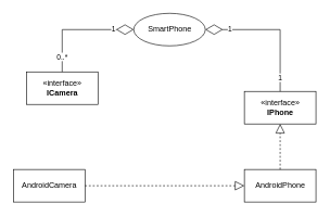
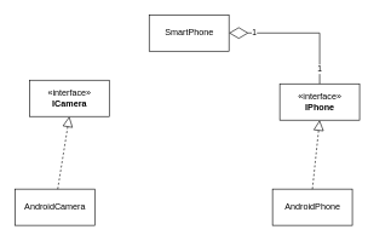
- <mxCell id="7" value="" style="endArrow=diamondThin;endFill=0;endSize=24;html=1;rounded=0;entryX=0;entryY=0.5;entryDx=0;entryDy=0;exitX=0.5;exitY=0;exitDx=0;exitDy=0;edgeStyle=orthogonalEdgeStyle;" edge="1" parent="1" source="5" target="2"><mxGeometry width="160" relative="1" as="geometry"><mxPoint x="25" y="80" as="sourcePoint" /><mxPoint x="185" y="80" as="targetPoint" /></mxGeometry></mxCell>
- <mxCell id="8" value="1" style="edgeLabel;html=1;align=center;verticalAlign=middle;resizable=0;points=[];" vertex="1" connectable="0" parent="7"><mxGeometry x="0.629" y="1" relative="1" as="geometry"><mxPoint as="offset" /></mxGeometry></mxCell>
- <mxCell id="9" value="0..*" style="edgeLabel;html=1;align=center;verticalAlign=middle;resizable=0;points=[];" vertex="1" connectable="0" parent="7"><mxGeometry x="-0.73" y="3" relative="1" as="geometry"><mxPoint x="2" as="offset" /></mxGeometry></mxCell>
- <mxCell id="2" value="SmartPhone" style="ellipse;html=1;" vertex="1" parent="1"><mxGeometry x="205" y="20" width="110" height="50" as="geometry" /></mxCell>
+ <mxCell id="2" value="SmartPhone" style="html=1;" vertex="1" parent="1"><mxGeometry x="205" y="20" width="110" height="50" as="geometry" /></mxCell>
- <mxCell id="6" value="«interface»&lt;br&gt;&lt;b&gt;IPhone&lt;/b&gt;" style="html=1;" vertex="1" parent="1"><mxGeometry x="375" y="140" width="110" height="50" as="geometry" /></mxCell>
+ <mxCell id="6" value="«interface»&lt;br&gt;&lt;b&gt;IPhone&lt;/b&gt;" style="html=1;" vertex="1" parent="1"><mxGeometry x="385" y="115" width="110" height="50" as="geometry" /></mxCell>
- <mxCell id="13" value="" style="endArrow=block;dashed=1;endFill=0;endSize=12;html=1;rounded=0;" edge="1" parent="1" source="3" target="4"><mxGeometry width="160" relative="1" as="geometry"><mxPoint x="-5" y="440" as="sourcePoint" /><mxPoint x="155" y="440" as="targetPoint" /></mxGeometry></mxCell>
+ <mxCell id="13" value="" style="endArrow=block;dashed=1;endFill=0;endSize=12;html=1;rounded=0;entryX=0.5;entryY=1;entryDx=0;entryDy=0;" edge="1" parent="1" source="3" target="5"><mxGeometry width="160" relative="1" as="geometry"><mxPoint x="-5" y="440" as="sourcePoint" /><mxPoint x="155" y="440" as="targetPoint" /></mxGeometry></mxCell>
